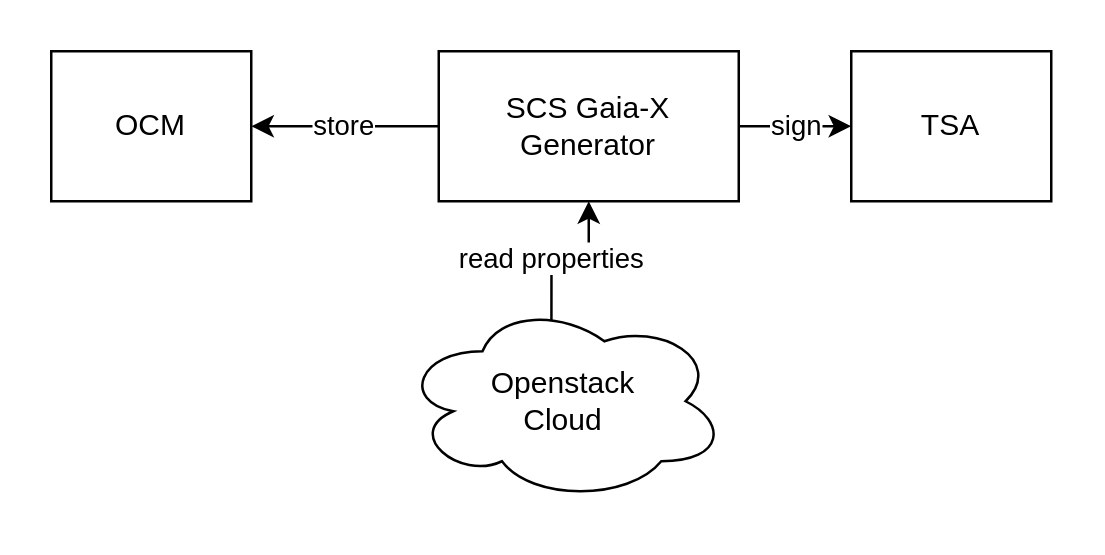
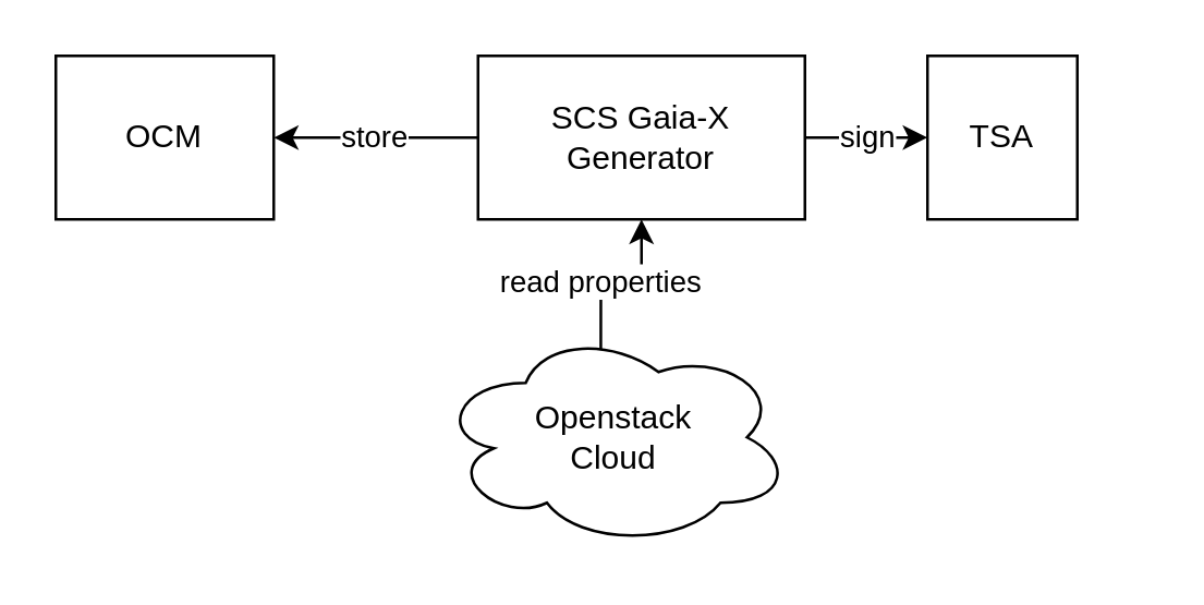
- <mxCell id="5" value="TSA" style="rounded=0;whiteSpace=wrap;html=1;" vertex="1" parent="1"><mxGeometry x="340" y="20" width="80" height="60" as="geometry" /></mxCell>
+ <mxCell id="5" value="TSA" style="rounded=0;whiteSpace=wrap;html=1;" vertex="1" parent="1"><mxGeometry x="340" y="20" width="55" height="60" as="geometry" /></mxCell>
